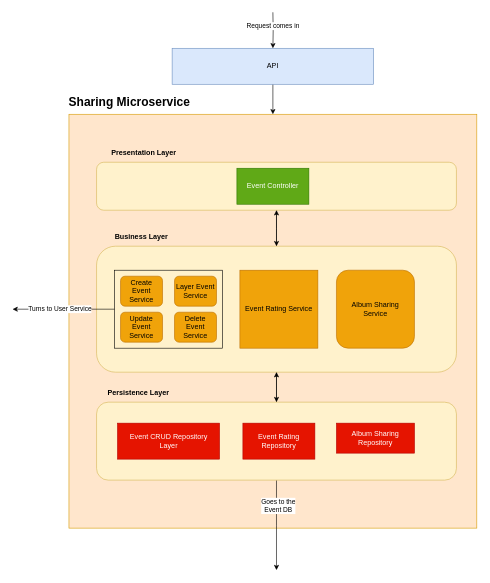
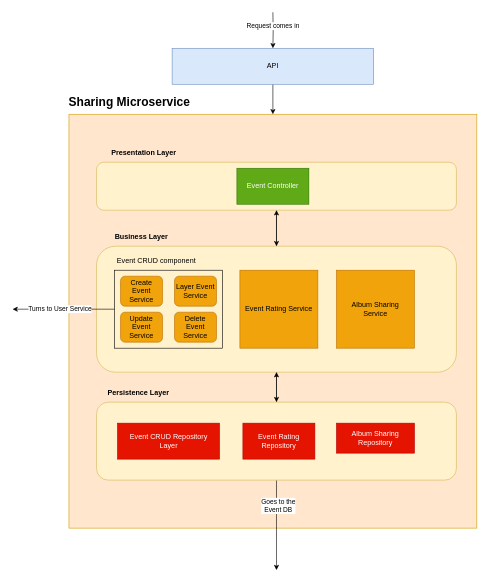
+ <mxCell id="15" value="Event CRUD component" style="text;html=1;strokeColor=none;fillColor=none;align=center;verticalAlign=middle;whiteSpace=wrap;rounded=0;" parent="1" vertex="1"><mxGeometry x="185" y="420" width="150" height="30" as="geometry" /></mxCell>
- <mxCell id="22" value="Album Sharing&lt;br&gt;Service" style="whiteSpace=wrap;html=1;fillColor=#f0a30a;fontColor=#000000;strokeColor=#BD7000;rounded=1;" parent="1" vertex="1"><mxGeometry x="560" y="450" width="130" height="130" as="geometry" /></mxCell>
+ <mxCell id="22" value="Album Sharing&lt;br&gt;Service" style="rounded=0;whiteSpace=wrap;html=1;fillColor=#f0a30a;fontColor=#000000;strokeColor=#BD7000;" parent="1" vertex="1"><mxGeometry x="560" y="450" width="130" height="130" as="geometry" /></mxCell>
